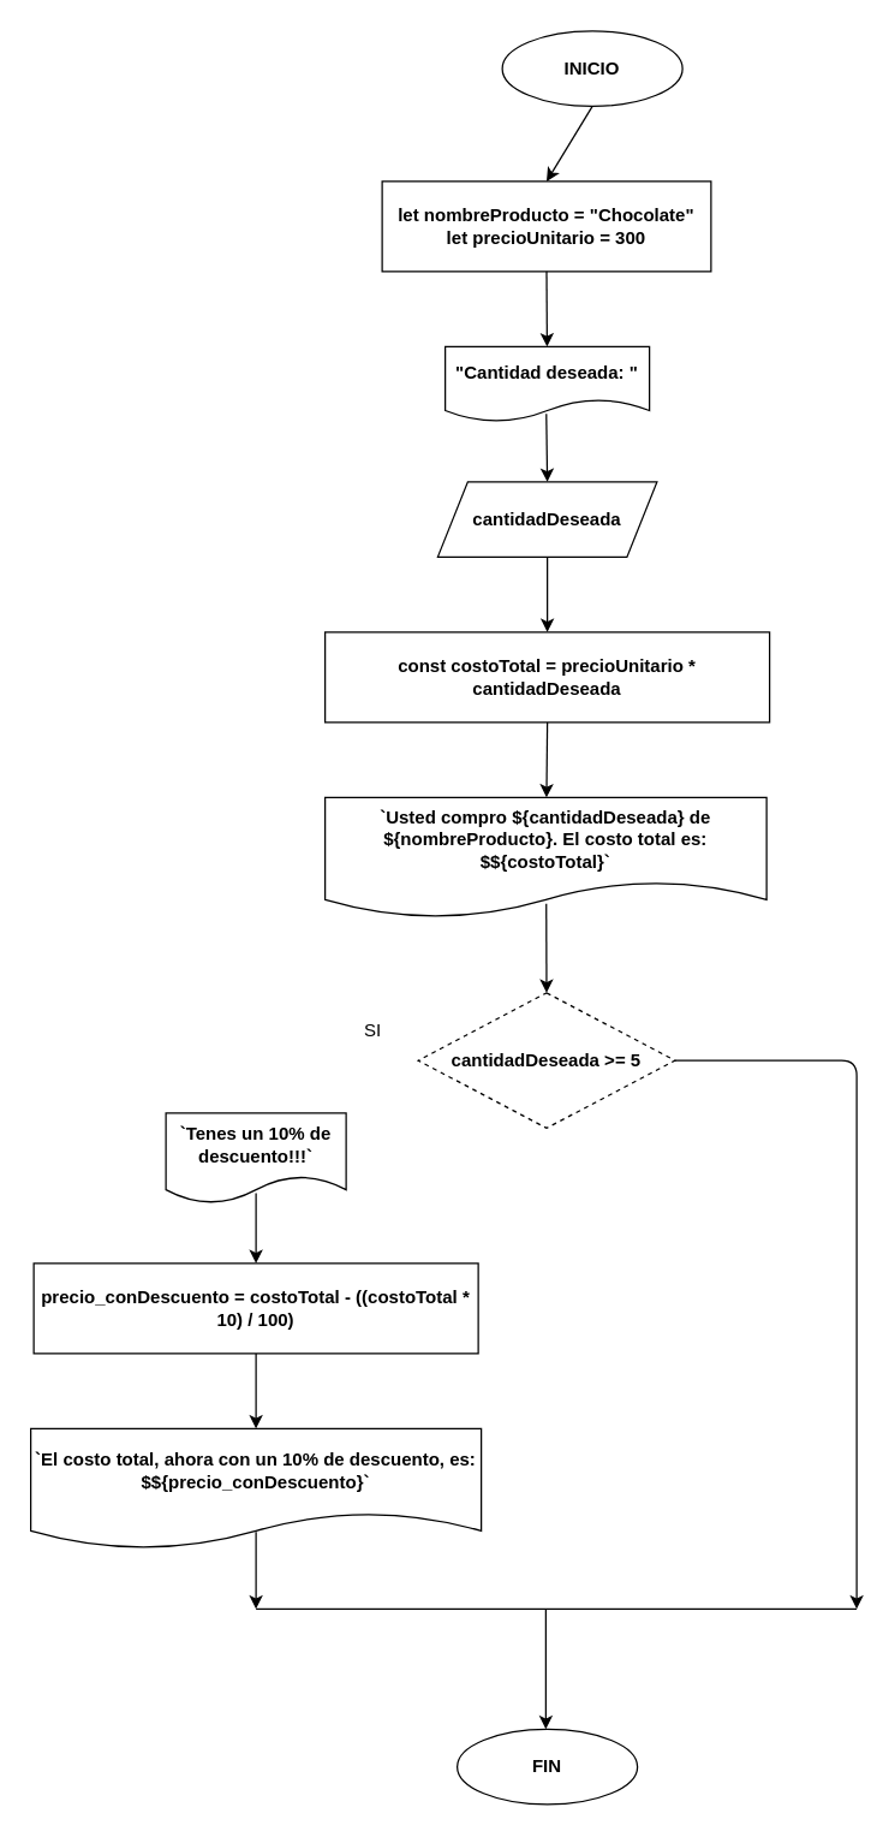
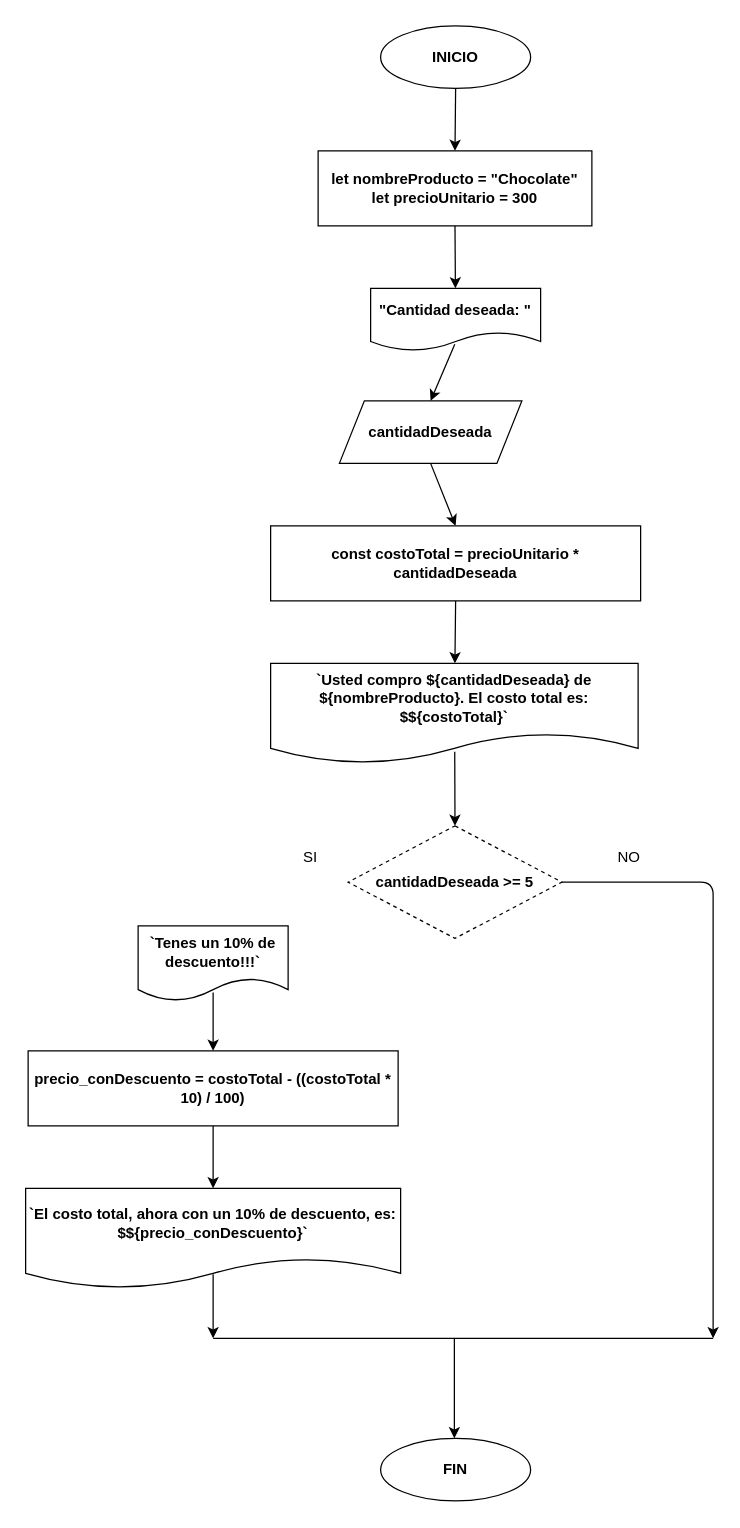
- <mxCell id="3" value="&lt;b&gt;INICIO&lt;/b&gt;" style="ellipse;whiteSpace=wrap;html=1;" parent="1" vertex="1"><mxGeometry x="334" y="20" width="120" height="50" as="geometry" /></mxCell>
+ <mxCell id="3" value="&lt;b&gt;INICIO&lt;/b&gt;" style="ellipse;whiteSpace=wrap;html=1;" parent="1" vertex="1"><mxGeometry x="304" y="20" width="120" height="50" as="geometry" /></mxCell>
- <mxCell id="8" value="&lt;b&gt;cantidadDeseada&lt;/b&gt;" style="shape=parallelogram;perimeter=parallelogramPerimeter;whiteSpace=wrap;html=1;fixedSize=1;" parent="1" vertex="1"><mxGeometry x="291" y="320" width="146" height="50" as="geometry" /></mxCell>
+ <mxCell id="8" value="&lt;b&gt;cantidadDeseada&lt;/b&gt;" style="shape=parallelogram;perimeter=parallelogramPerimeter;whiteSpace=wrap;html=1;fixedSize=1;" parent="1" vertex="1"><mxGeometry x="271" y="320" width="146" height="50" as="geometry" /></mxCell>
+ <mxCell id="23" value="NO" style="text;html=1;strokeColor=none;fillColor=none;align=center;verticalAlign=middle;whiteSpace=wrap;rounded=0;" parent="1" vertex="1"><mxGeometry x="473" y="670" width="60" height="30" as="geometry" /></mxCell>
